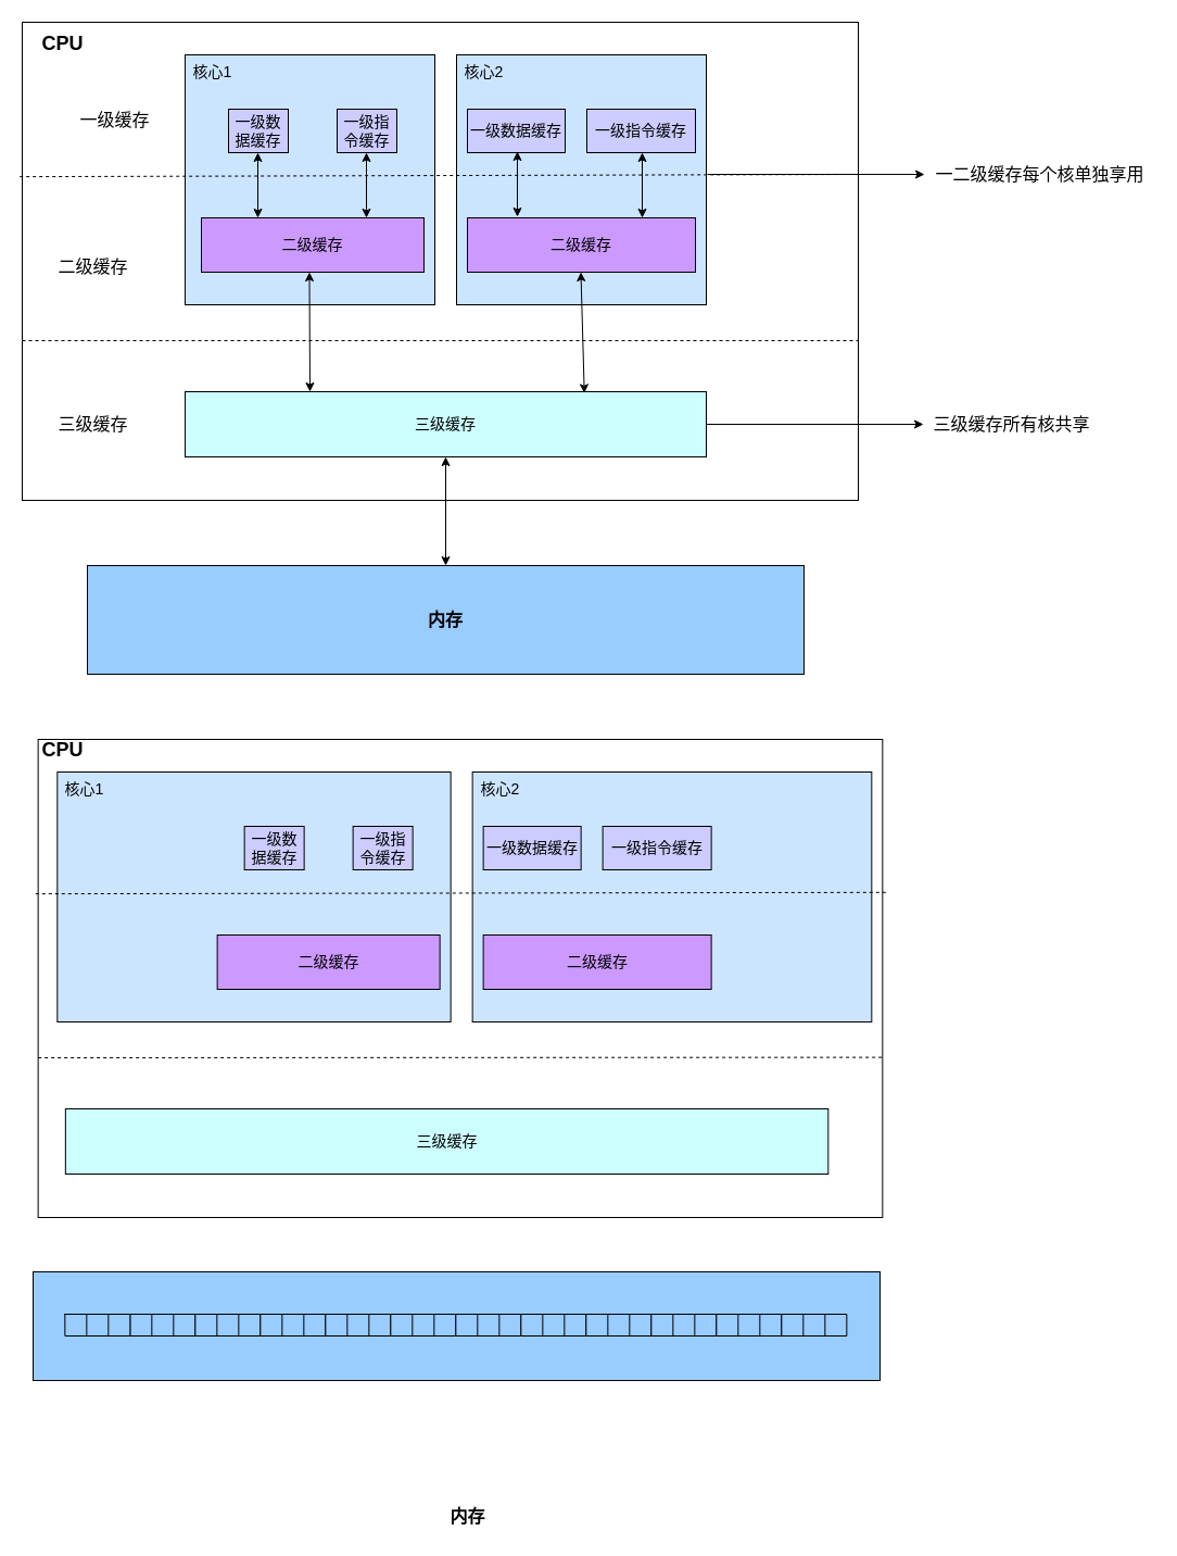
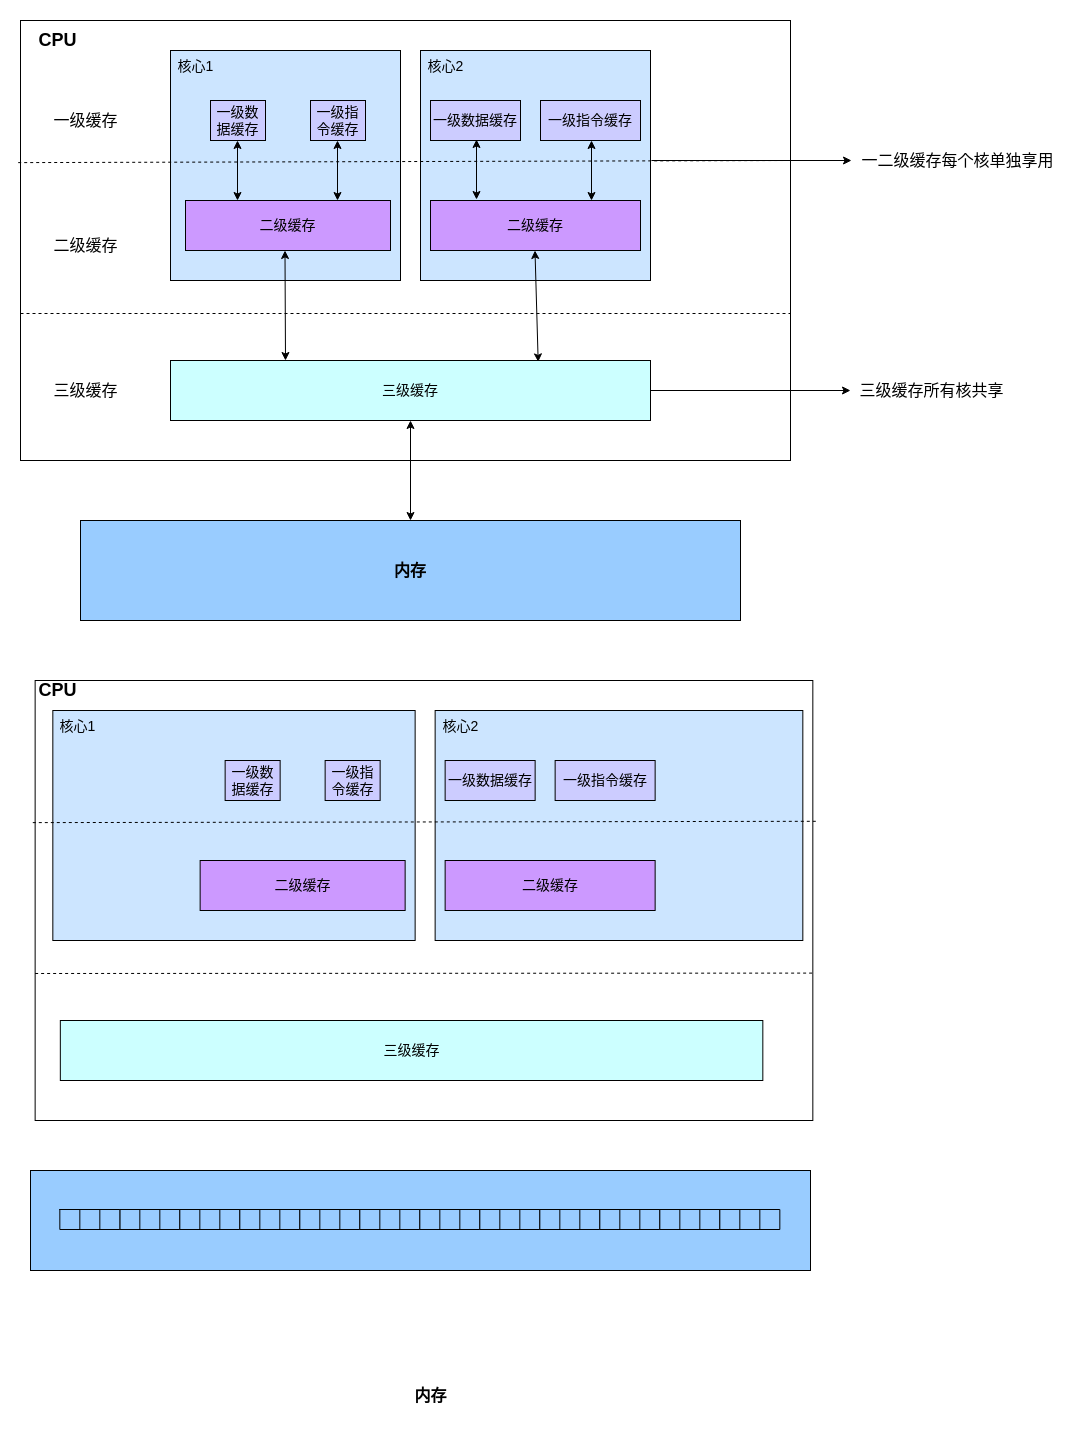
- <mxCell id="25" value="&lt;font style=&quot;font-size: 16px;&quot;&gt;一级缓存&lt;/font&gt;" style="text;html=1;resizable=0;autosize=1;align=center;verticalAlign=middle;points=[];fillColor=none;strokeColor=none;rounded=0;fontSize=18;" vertex="1" parent="1"><mxGeometry x="65" y="95" width="80" height="30" as="geometry" /></mxCell>
+ <mxCell id="25" value="&lt;font style=&quot;font-size: 16px;&quot;&gt;一级缓存&lt;/font&gt;" style="text;html=1;resizable=0;autosize=1;align=center;verticalAlign=middle;points=[];fillColor=none;strokeColor=none;rounded=0;fontSize=18;" vertex="1" parent="1"><mxGeometry x="45" y="105" width="80" height="30" as="geometry" /></mxCell>
